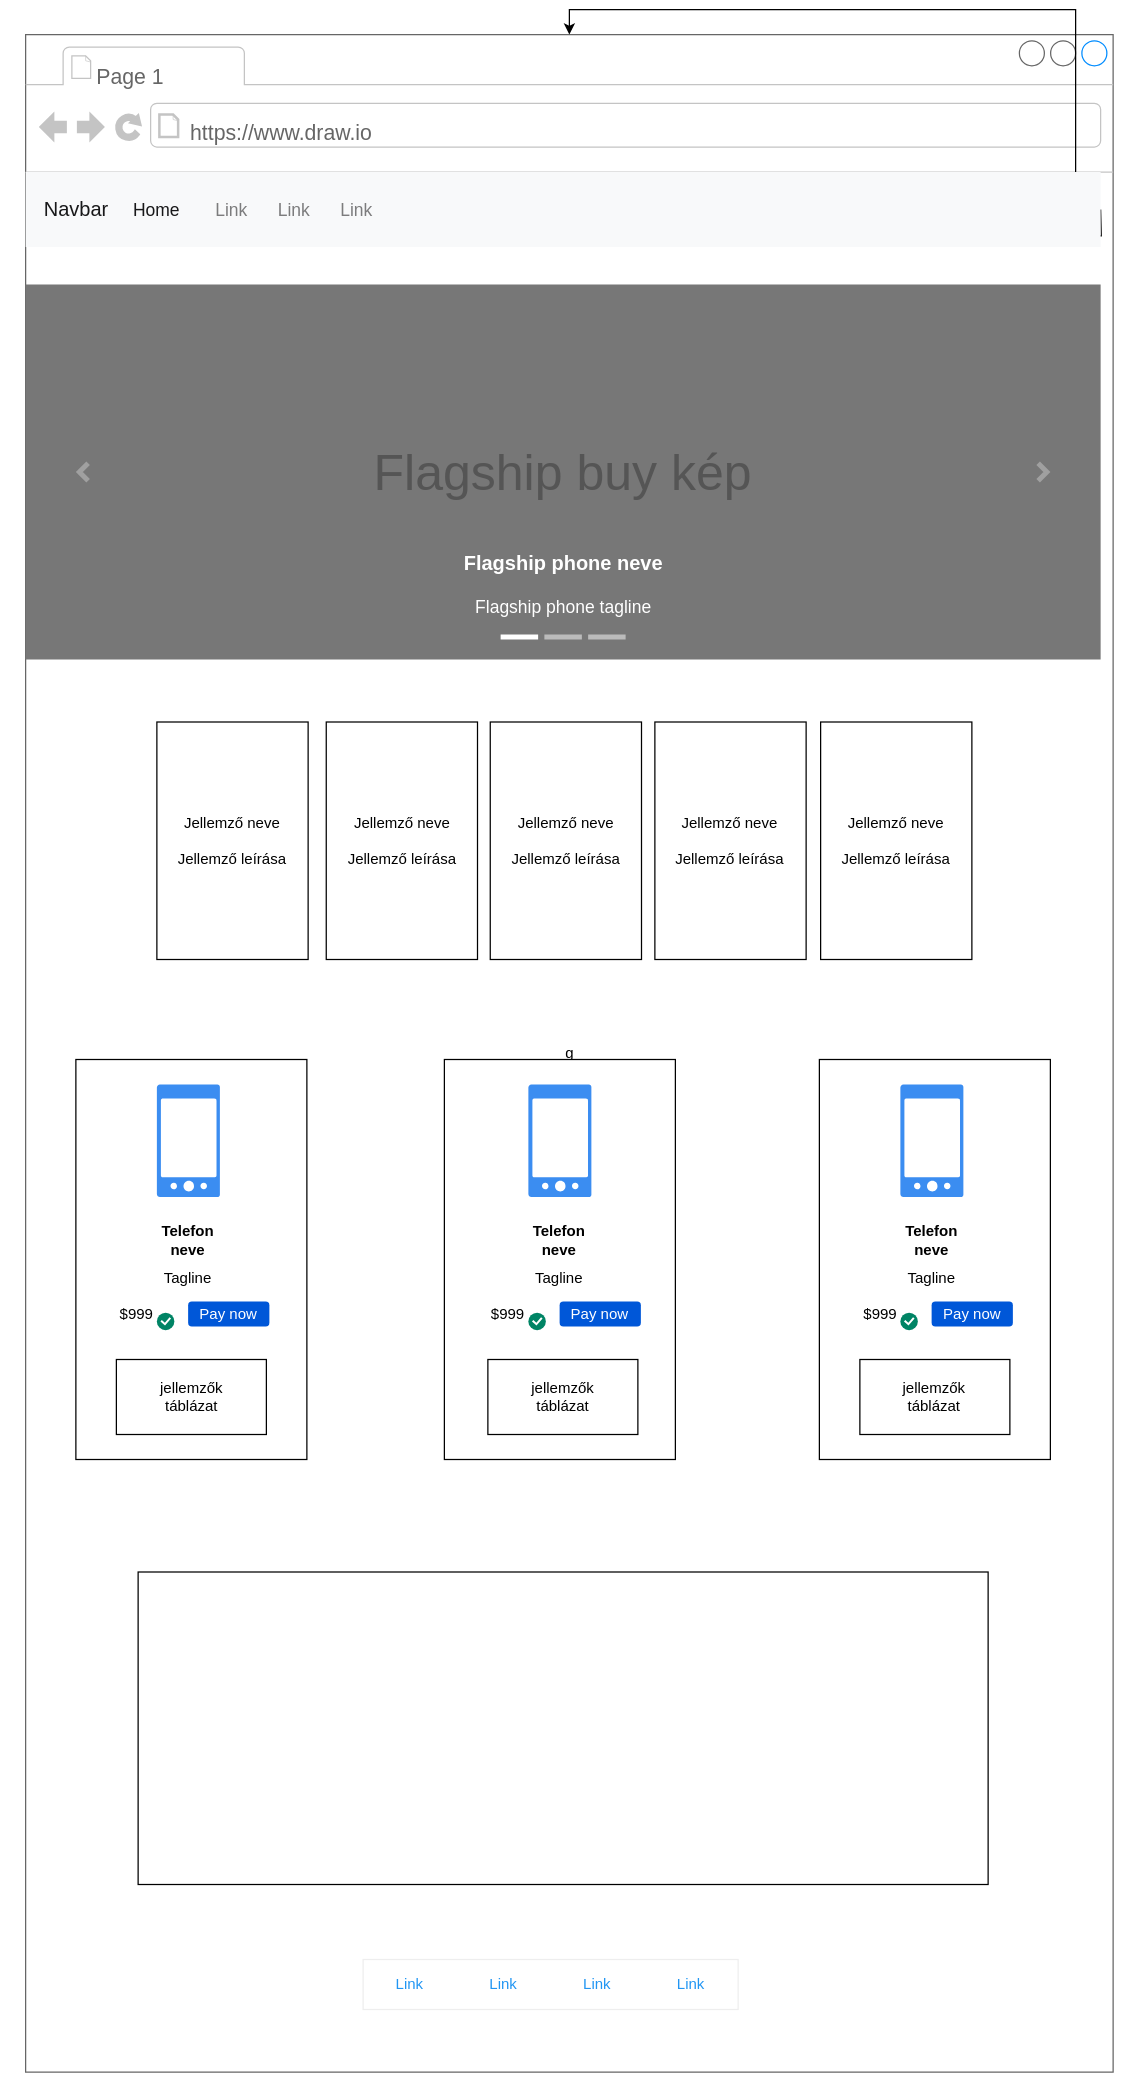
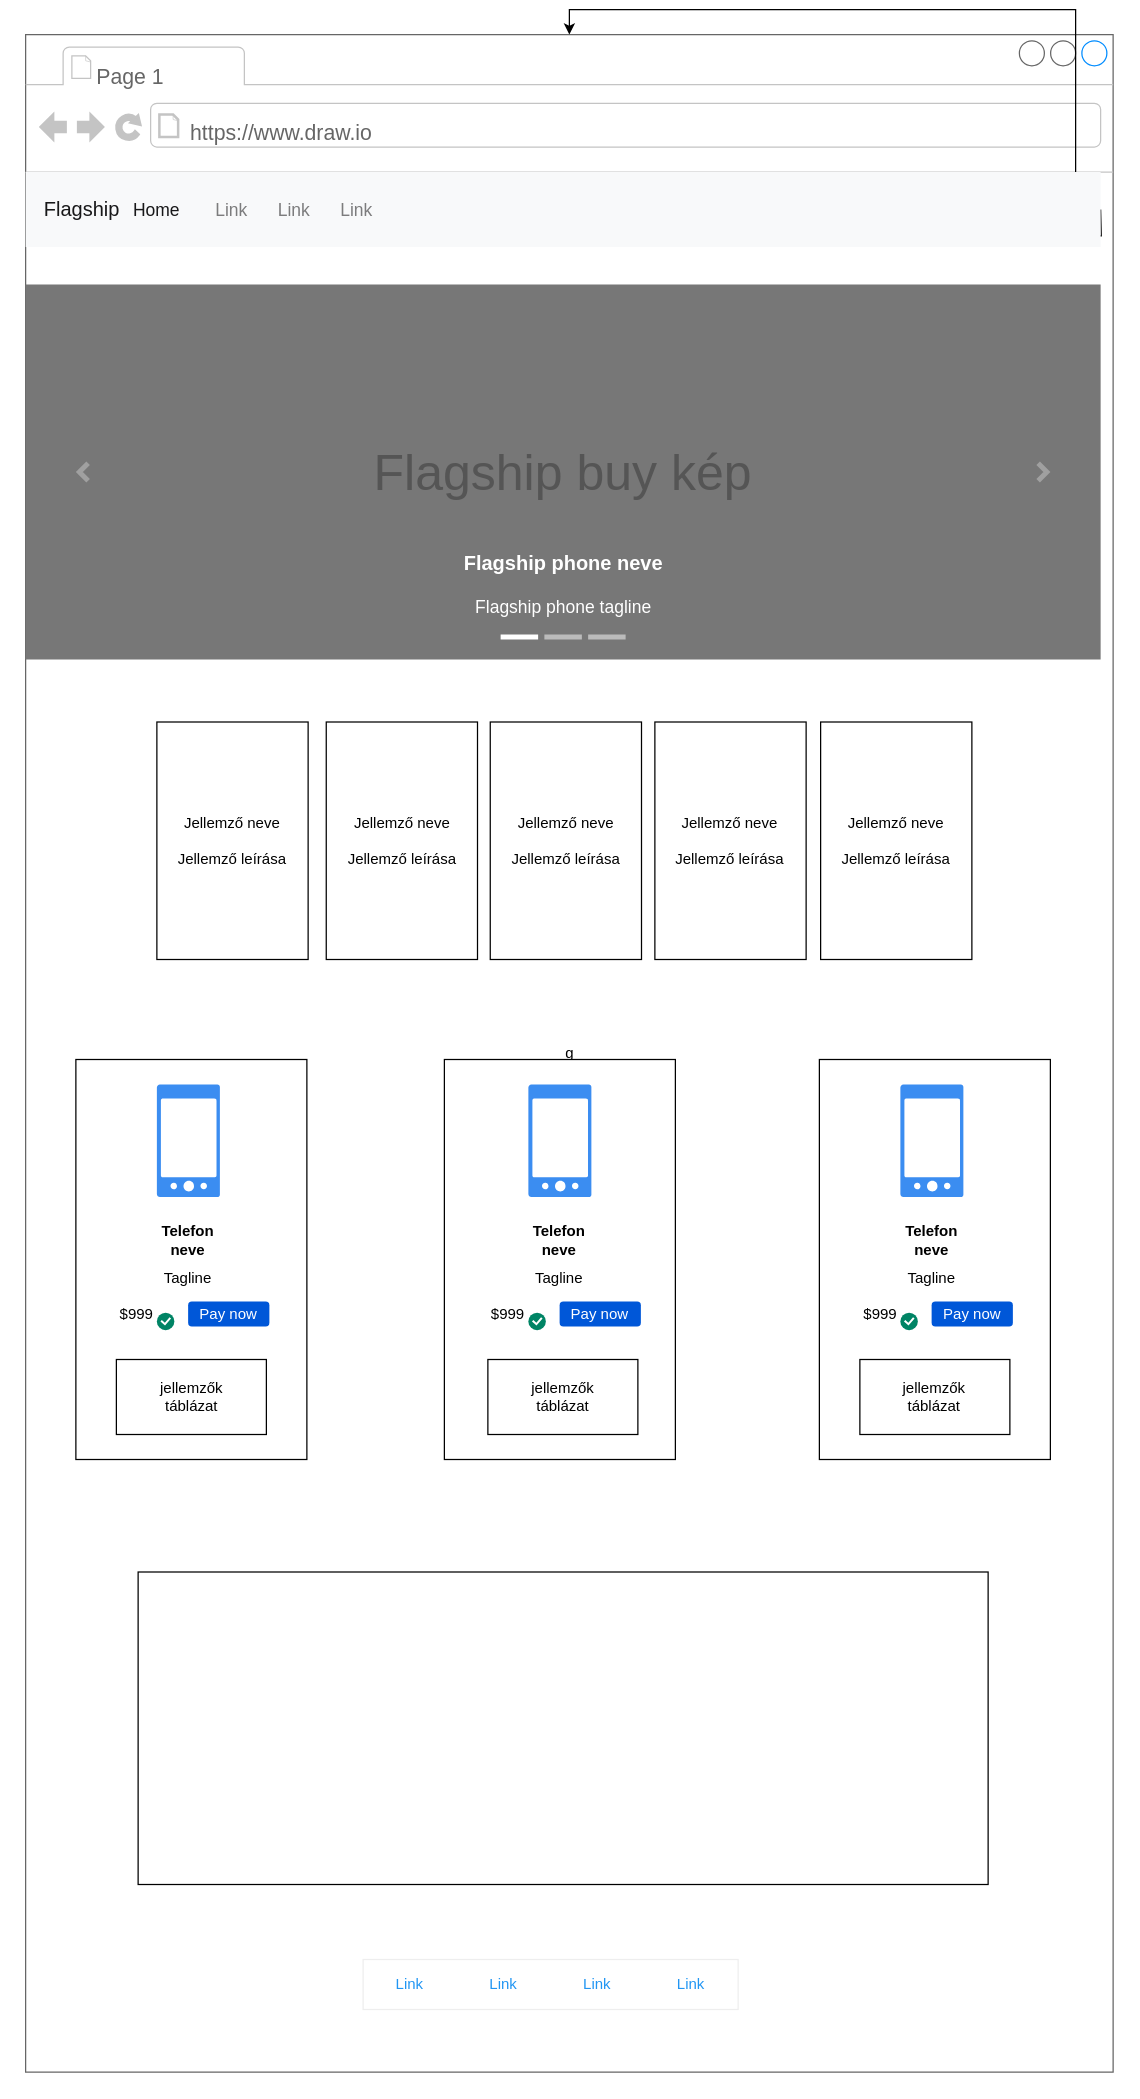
- <mxCell id="6" value="Navbar" style="html=1;shadow=0;dashed=0;fillColor=#F8F9FA;strokeColor=none;fontSize=16;fontColor=#181819;align=left;spacing=15;" vertex="1" parent="2"><mxGeometry y="110" width="860" height="60" as="geometry" /></mxCell>
+ <mxCell id="6" value="Flagship" style="html=1;shadow=0;dashed=0;fillColor=#F8F9FA;strokeColor=none;fontSize=16;fontColor=#181819;align=left;spacing=15;" vertex="1" parent="2"><mxGeometry y="110" width="860" height="60" as="geometry" /></mxCell>
